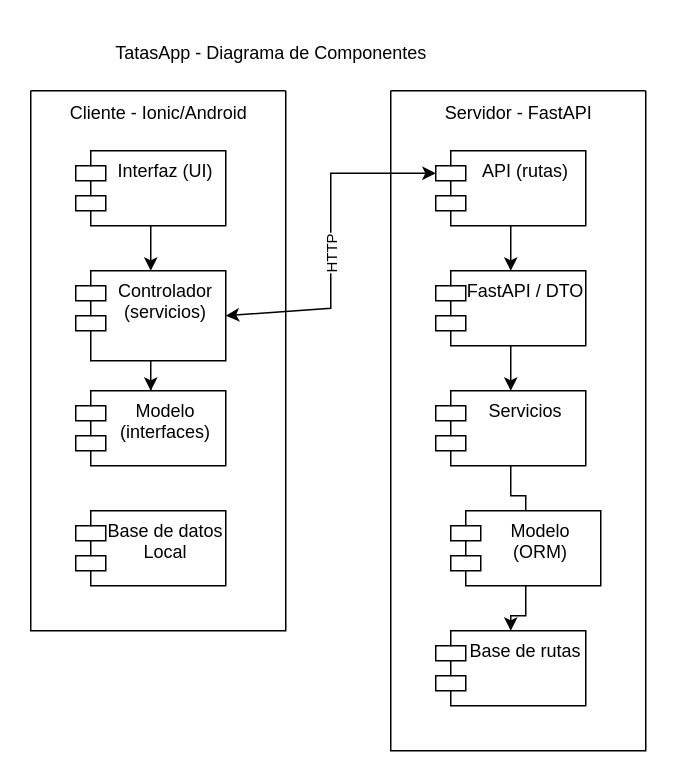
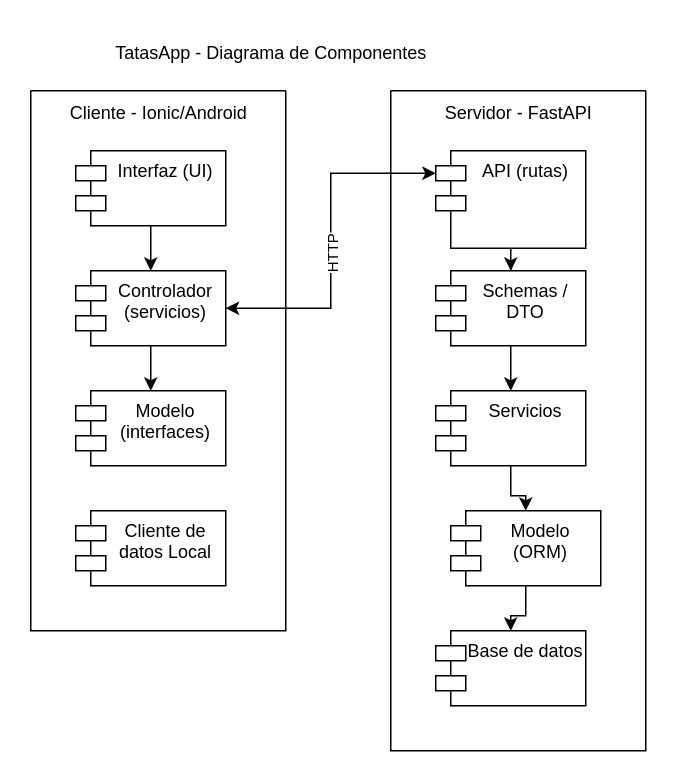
- <mxCell id="12" value="API (rutas)" style="shape=module;align=left;spacingLeft=20;align=center;verticalAlign=top;whiteSpace=wrap;html=1;" vertex="1" parent="10"><mxGeometry x="30" y="40" width="100" height="50" as="geometry" /></mxCell>
+ <mxCell id="12" value="API (rutas)" style="shape=module;align=left;spacingLeft=20;align=center;verticalAlign=top;whiteSpace=wrap;html=1;" vertex="1" parent="10"><mxGeometry x="30" y="40" width="100" height="65" as="geometry" /></mxCell>
- <mxCell id="20" value="FastAPI / DTO" style="shape=module;align=left;spacingLeft=20;align=center;verticalAlign=top;whiteSpace=wrap;html=1;" vertex="1" parent="10"><mxGeometry x="30" y="120" width="100" height="50" as="geometry" /></mxCell>
+ <mxCell id="20" value="Schemas / DTO" style="shape=module;align=left;spacingLeft=20;align=center;verticalAlign=top;whiteSpace=wrap;html=1;" vertex="1" parent="10"><mxGeometry x="30" y="120" width="100" height="50" as="geometry" /></mxCell>
- <mxCell id="6" value="Controlador (servicios)" style="shape=module;align=left;spacingLeft=20;align=center;verticalAlign=top;whiteSpace=wrap;html=1;" vertex="1" parent="2"><mxGeometry x="30" y="120" width="100" height="60" as="geometry" /></mxCell>
+ <mxCell id="6" value="Controlador (servicios)" style="shape=module;align=left;spacingLeft=20;align=center;verticalAlign=top;whiteSpace=wrap;html=1;" vertex="1" parent="2"><mxGeometry x="30" y="120" width="100" height="50" as="geometry" /></mxCell>
- <mxCell id="13" style="edgeStyle=orthogonalEdgeStyle;rounded=0;orthogonalLoop=1;jettySize=auto;html=1;endArrow=none;" edge="1" parent="10" source="14" target="16"><mxGeometry relative="1" as="geometry" /></mxCell>
+ <mxCell id="13" style="edgeStyle=orthogonalEdgeStyle;rounded=0;orthogonalLoop=1;jettySize=auto;html=1;" edge="1" parent="10" source="14" target="16"><mxGeometry relative="1" as="geometry" /></mxCell>
- <mxCell id="8" value="Base de datos Local" style="shape=module;align=left;spacingLeft=20;align=center;verticalAlign=top;whiteSpace=wrap;html=1;" vertex="1" parent="2"><mxGeometry x="30" y="280" width="100" height="50" as="geometry" /></mxCell>
+ <mxCell id="8" value="Cliente de datos Local" style="shape=module;align=left;spacingLeft=20;align=center;verticalAlign=top;whiteSpace=wrap;html=1;" vertex="1" parent="2"><mxGeometry x="30" y="280" width="100" height="50" as="geometry" /></mxCell>
- <mxCell id="17" value="Base de rutas" style="shape=module;align=left;spacingLeft=20;align=center;verticalAlign=top;whiteSpace=wrap;html=1;" vertex="1" parent="10"><mxGeometry x="30" y="360" width="100" height="50" as="geometry" /></mxCell>
+ <mxCell id="17" value="Base de datos" style="shape=module;align=left;spacingLeft=20;align=center;verticalAlign=top;whiteSpace=wrap;html=1;" vertex="1" parent="10"><mxGeometry x="30" y="360" width="100" height="50" as="geometry" /></mxCell>
